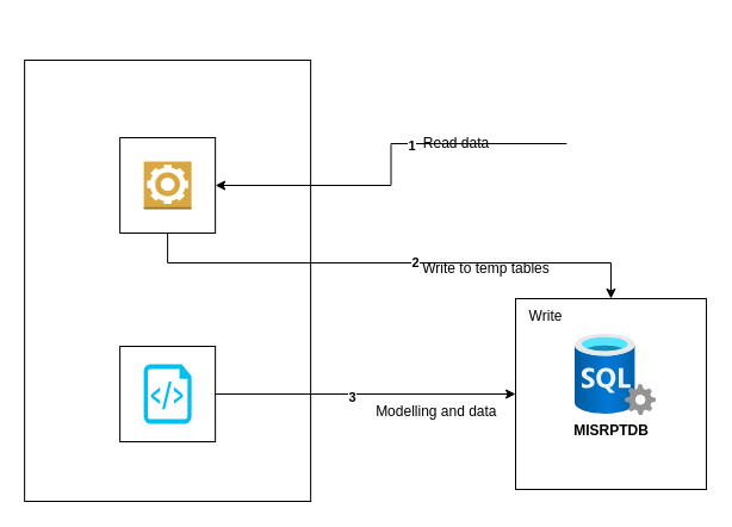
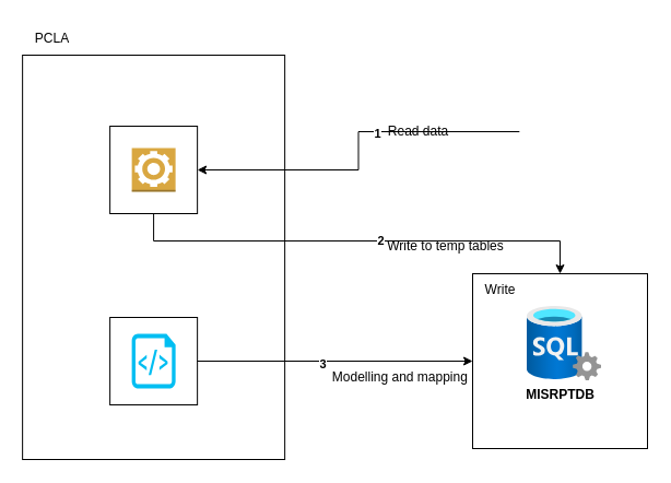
+ <mxCell id="23" value="PCLA" style="text;html=1;align=center;verticalAlign=middle;resizable=0;points=[];autosize=1;strokeColor=none;fillColor=none;" vertex="1" parent="13"><mxGeometry x="1.87" width="50" height="30" as="geometry" /></mxCell>
- <mxCell id="28" value="Modelling and data&amp;nbsp;" style="text;html=1;align=center;verticalAlign=middle;resizable=0;points=[];autosize=1;strokeColor=none;fillColor=none;" vertex="1" parent="1"><mxGeometry x="292" y="330" width="150" height="30" as="geometry" /></mxCell>
+ <mxCell id="28" value="Modelling and mapping&amp;nbsp;" style="text;html=1;align=center;verticalAlign=middle;resizable=0;points=[];autosize=1;strokeColor=none;fillColor=none;" vertex="1" parent="1"><mxGeometry x="292" y="330" width="150" height="30" as="geometry" /></mxCell>
